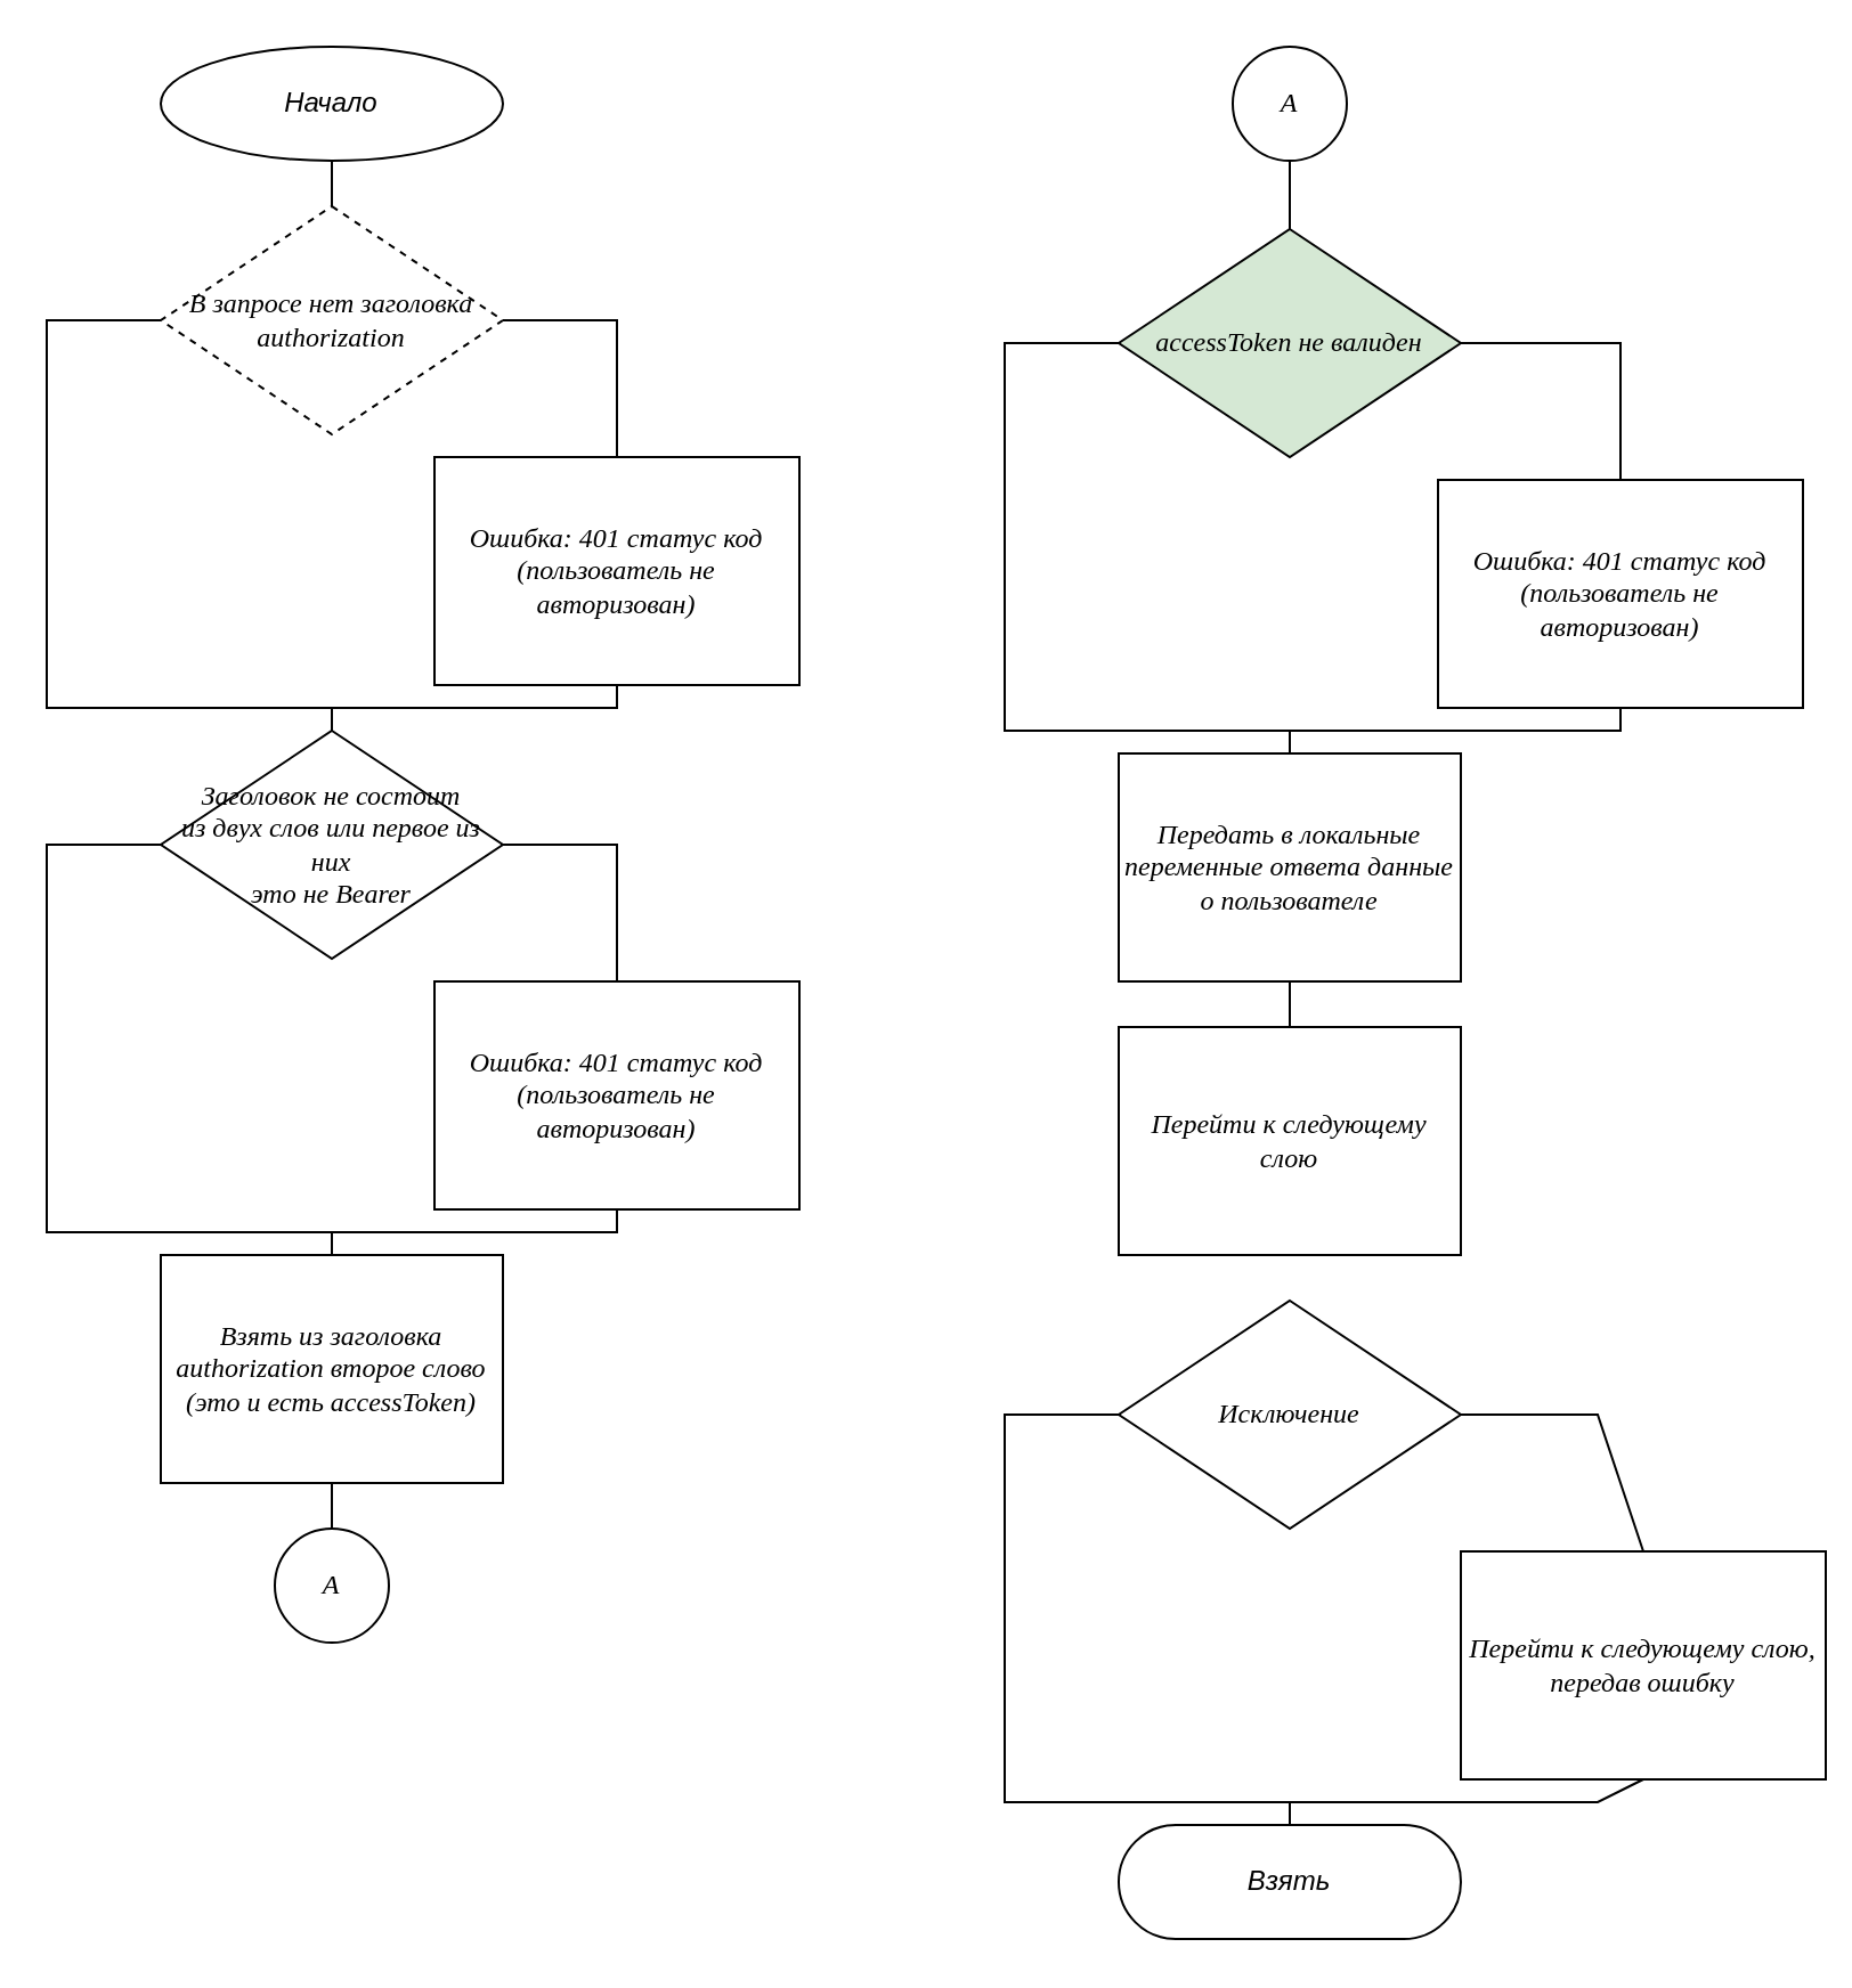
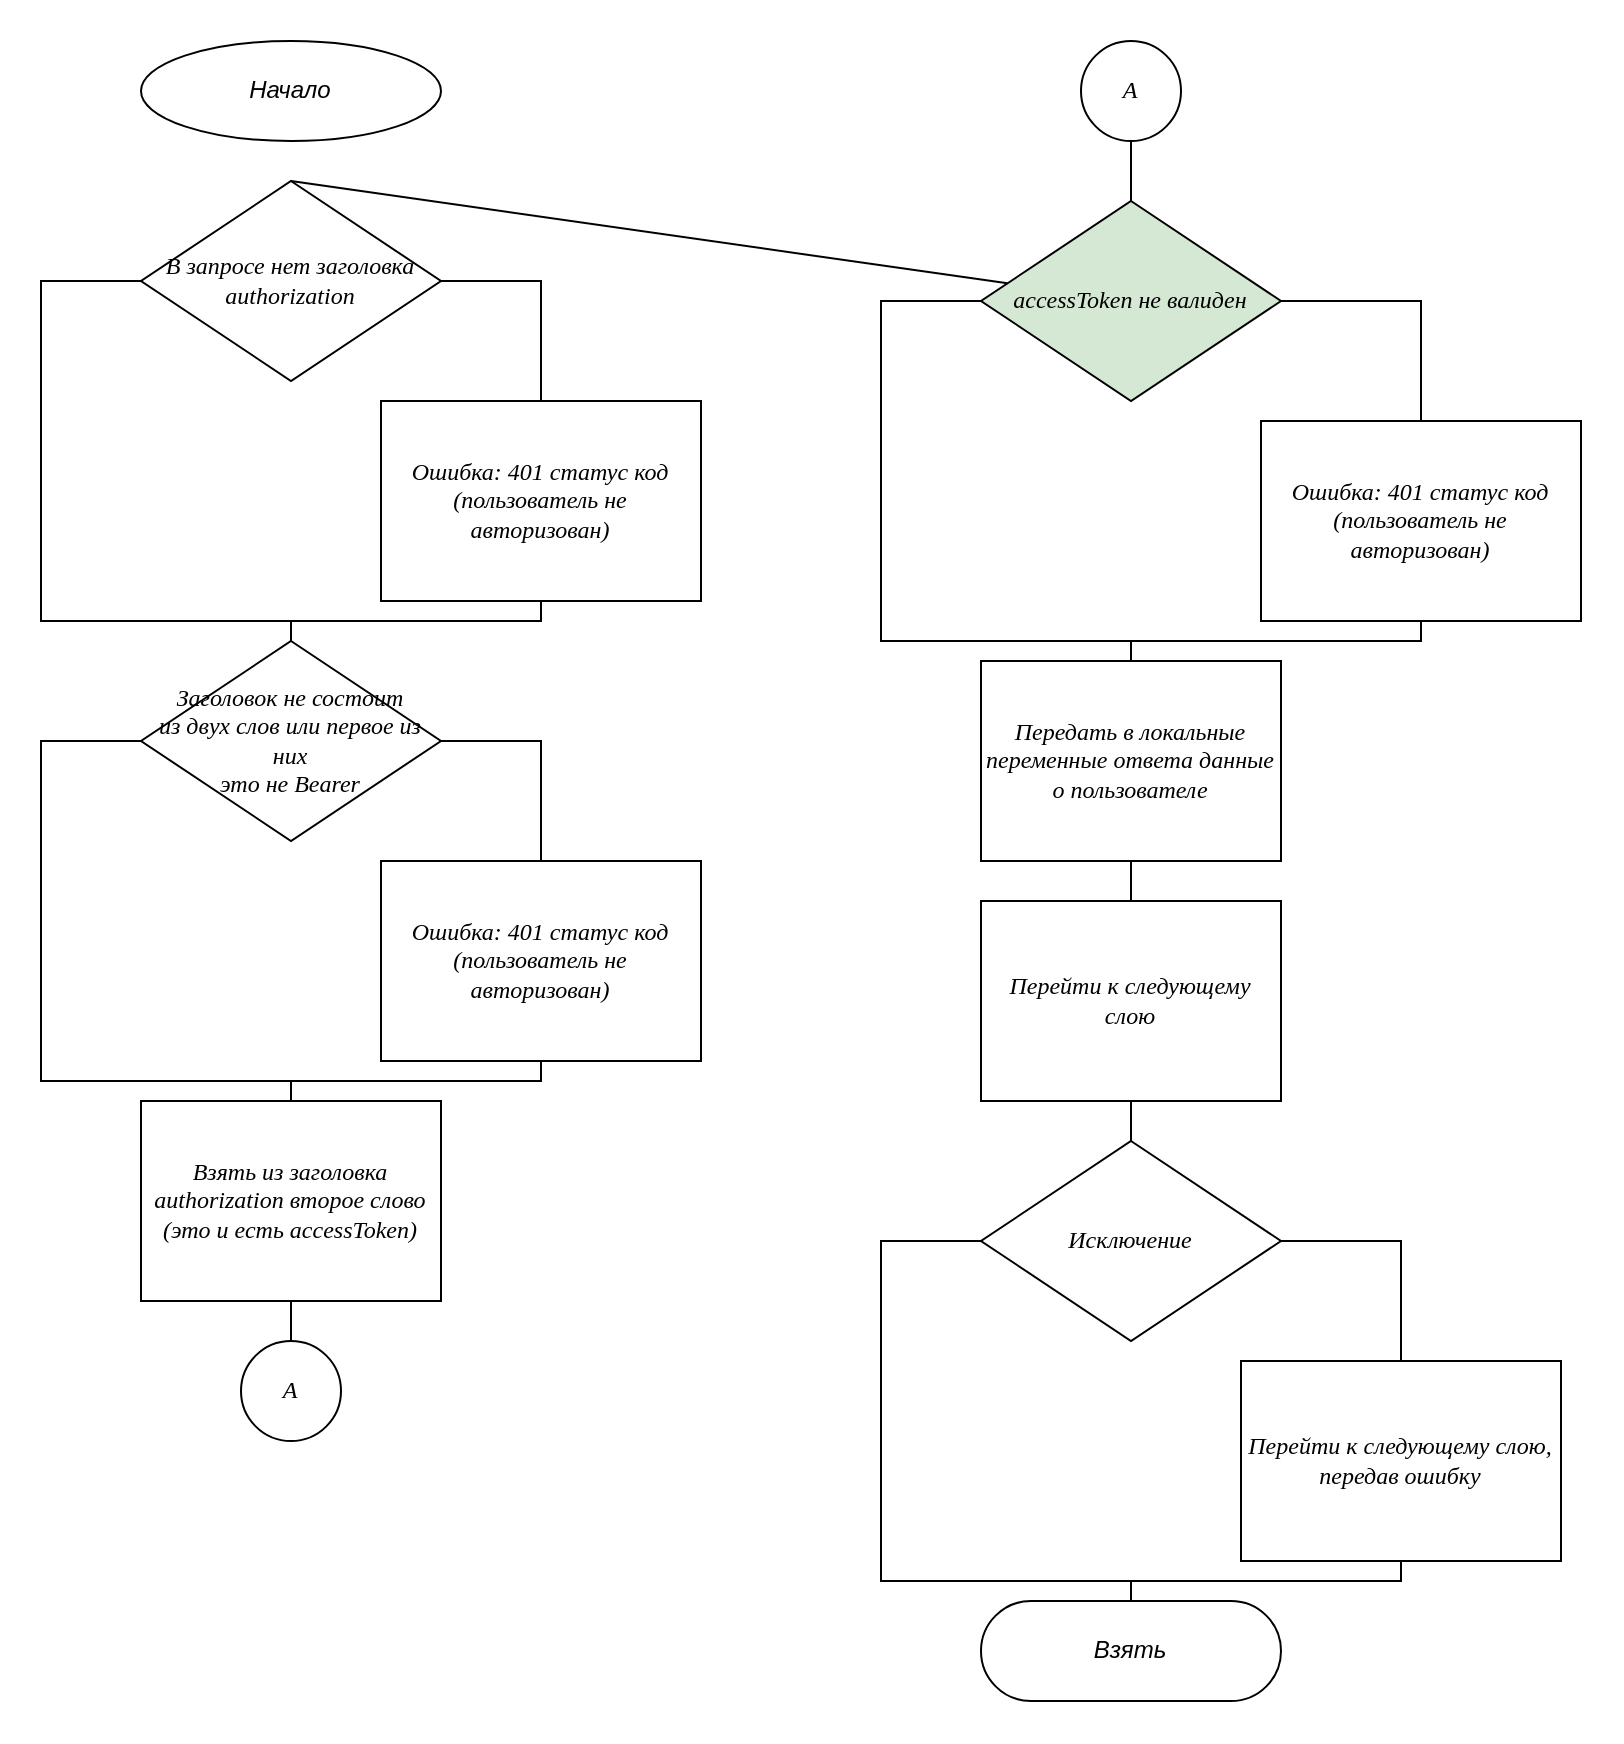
- <mxCell id="15" value="" style="endArrow=none;html=1;rounded=0;entryX=0.5;entryY=1;entryDx=0;entryDy=0;exitX=0.5;exitY=0;exitDx=0;exitDy=0;" edge="1" parent="1" source="4" target="2"><mxGeometry width="50" height="50" relative="1" as="geometry"><mxPoint x="130" y="120" as="sourcePoint" /><mxPoint x="180" y="70" as="targetPoint" /></mxGeometry></mxCell>
+ <mxCell id="15" value="" style="endArrow=none;html=1;rounded=0;exitX=0.5;exitY=0;exitDx=0;exitDy=0;" edge="1" parent="1" source="4" target="9"><mxGeometry width="50" height="50" relative="1" as="geometry"><mxPoint x="130" y="120" as="sourcePoint" /><mxPoint x="180" y="70" as="targetPoint" /></mxGeometry></mxCell>
- <mxCell id="4" value="&lt;font face=&quot;GOST2304 Type A&quot;&gt;&lt;i&gt;В запросе нет заголовка&lt;/i&gt;&lt;/font&gt;&lt;div&gt;&lt;font face=&quot;GOST2304 Type A&quot;&gt;&lt;i&gt;authorization&lt;/i&gt;&lt;/font&gt;&lt;/div&gt;" style="rhombus;whiteSpace=wrap;html=1;dashed=1;" vertex="1" parent="1"><mxGeometry x="70" y="90" width="150" height="100" as="geometry" /></mxCell>
+ <mxCell id="4" value="&lt;font face=&quot;GOST2304 Type A&quot;&gt;&lt;i&gt;В запросе нет заголовка&lt;/i&gt;&lt;/font&gt;&lt;div&gt;&lt;font face=&quot;GOST2304 Type A&quot;&gt;&lt;i&gt;authorization&lt;/i&gt;&lt;/font&gt;&lt;/div&gt;" style="rhombus;whiteSpace=wrap;html=1;" vertex="1" parent="1"><mxGeometry x="70" y="90" width="150" height="100" as="geometry" /></mxCell>
+ <mxCell id="29" value="" style="endArrow=none;html=1;rounded=0;entryX=0.5;entryY=1;entryDx=0;entryDy=0;exitX=0.5;exitY=0;exitDx=0;exitDy=0;" edge="1" parent="1" source="3" target="12"><mxGeometry width="50" height="50" relative="1" as="geometry"><mxPoint x="575" y="440" as="sourcePoint" /><mxPoint x="575" y="460" as="targetPoint" /></mxGeometry></mxCell>
- <mxCell id="13" value="&lt;font face=&quot;GOST2304 Type A&quot;&gt;&lt;i&gt;Перейти к следующему слою, передав ошибку&lt;/i&gt;&lt;/font&gt;" style="rounded=0;whiteSpace=wrap;html=1;" vertex="1" parent="1"><mxGeometry x="640" y="680" width="160" height="100" as="geometry" /></mxCell>
+ <mxCell id="13" value="&lt;font face=&quot;GOST2304 Type A&quot;&gt;&lt;i&gt;Перейти к следующему слою, передав ошибку&lt;/i&gt;&lt;/font&gt;" style="rounded=0;whiteSpace=wrap;html=1;" vertex="1" parent="1"><mxGeometry x="620" y="680" width="160" height="100" as="geometry" /></mxCell>
